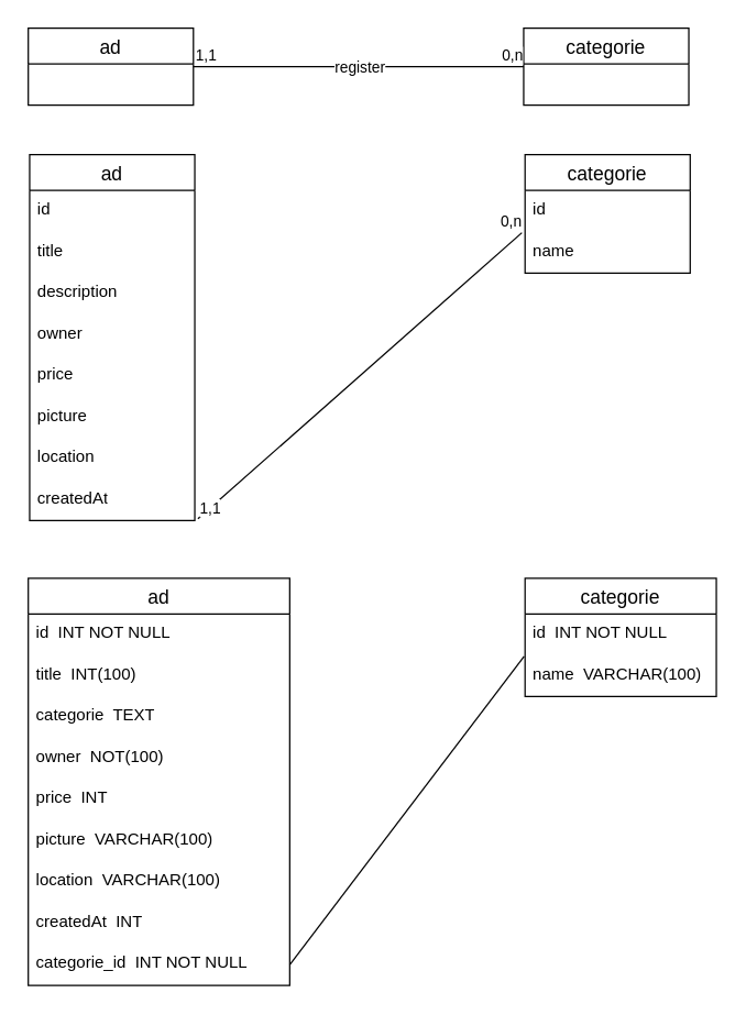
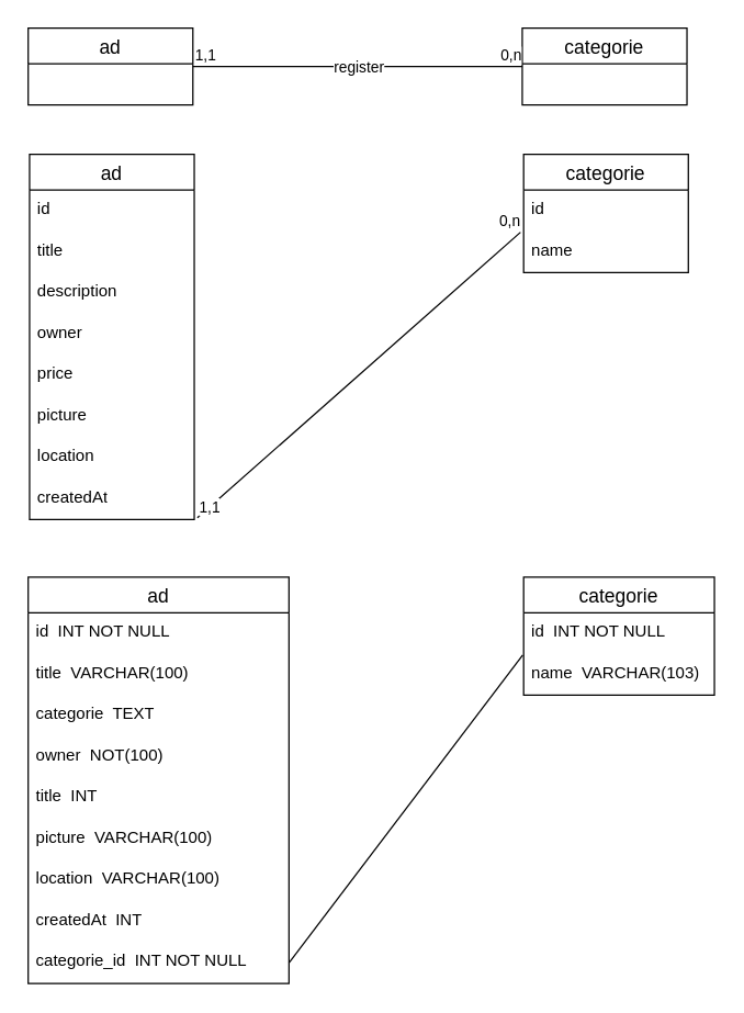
- <mxCell id="25" value="title&amp;nbsp; INT(100)" style="text;strokeColor=none;fillColor=none;spacingLeft=4;spacingRight=4;overflow=hidden;rotatable=0;points=[[0,0.5],[1,0.5]];portConstraint=eastwest;fontSize=12;whiteSpace=wrap;html=1;" vertex="1" parent="23"><mxGeometry y="56" width="190" height="30" as="geometry" /></mxCell>
+ <mxCell id="25" value="title&amp;nbsp; VARCHAR(100)" style="text;strokeColor=none;fillColor=none;spacingLeft=4;spacingRight=4;overflow=hidden;rotatable=0;points=[[0,0.5],[1,0.5]];portConstraint=eastwest;fontSize=12;whiteSpace=wrap;html=1;" vertex="1" parent="23"><mxGeometry y="56" width="190" height="30" as="geometry" /></mxCell>
- <mxCell id="35" value="name&amp;nbsp; VARCHAR(100)" style="text;strokeColor=none;fillColor=none;spacingLeft=4;spacingRight=4;overflow=hidden;rotatable=0;points=[[0,0.5],[1,0.5]];portConstraint=eastwest;fontSize=12;whiteSpace=wrap;html=1;" vertex="1" parent="33"><mxGeometry y="56" width="139" height="30" as="geometry" /></mxCell>
+ <mxCell id="35" value="name&amp;nbsp; VARCHAR(103)" style="text;strokeColor=none;fillColor=none;spacingLeft=4;spacingRight=4;overflow=hidden;rotatable=0;points=[[0,0.5],[1,0.5]];portConstraint=eastwest;fontSize=12;whiteSpace=wrap;html=1;" vertex="1" parent="33"><mxGeometry y="56" width="139" height="30" as="geometry" /></mxCell>
- <mxCell id="28" value="price&amp;nbsp; INT" style="text;strokeColor=none;fillColor=none;spacingLeft=4;spacingRight=4;overflow=hidden;rotatable=0;points=[[0,0.5],[1,0.5]];portConstraint=eastwest;fontSize=12;whiteSpace=wrap;html=1;" vertex="1" parent="23"><mxGeometry y="146" width="190" height="30" as="geometry" /></mxCell>
+ <mxCell id="28" value="title&amp;nbsp; INT" style="text;strokeColor=none;fillColor=none;spacingLeft=4;spacingRight=4;overflow=hidden;rotatable=0;points=[[0,0.5],[1,0.5]];portConstraint=eastwest;fontSize=12;whiteSpace=wrap;html=1;" vertex="1" parent="23"><mxGeometry y="146" width="190" height="30" as="geometry" /></mxCell>
